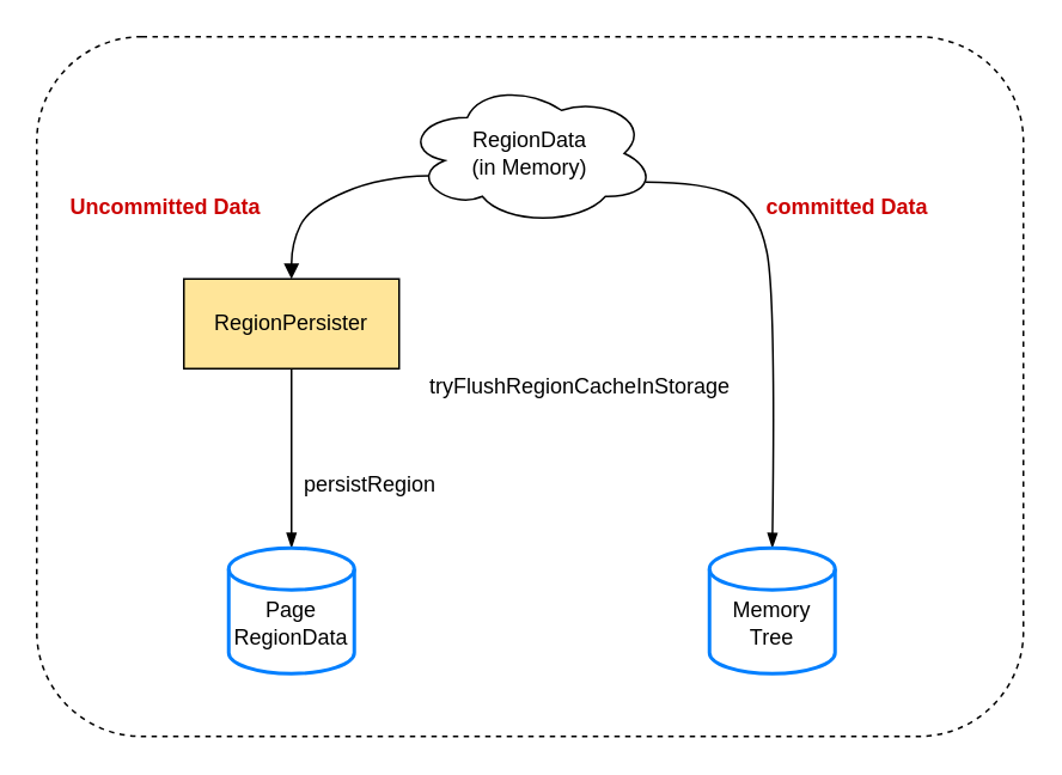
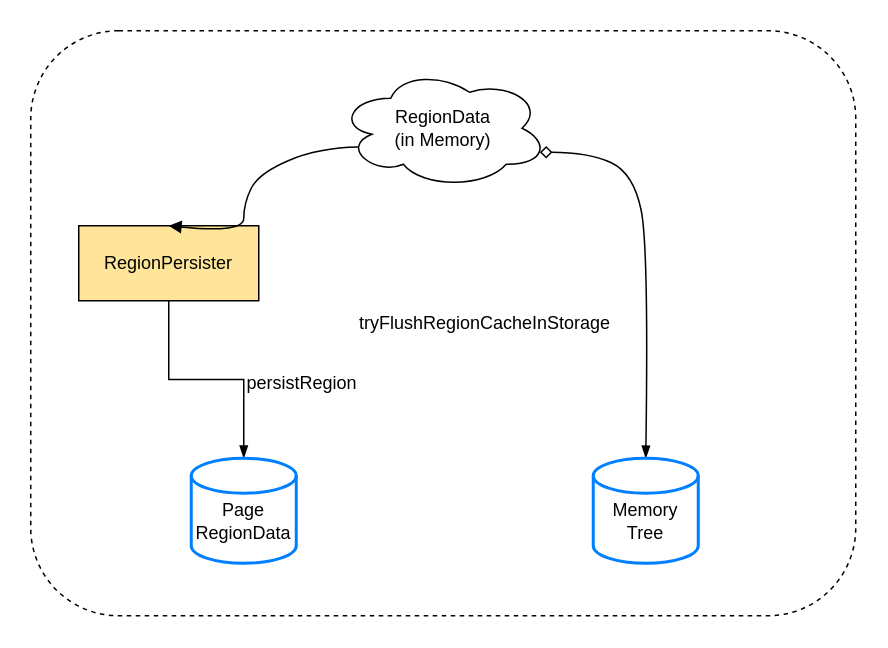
- <mxCell id="6" value="" style="curved=1;endArrow=none;html=1;startArrow=blockThin;startFill=1;endFill=0;entryX=0.96;entryY=0.7;entryDx=0;entryDy=0;entryPerimeter=0;exitX=0.5;exitY=0;exitDx=0;exitDy=0;exitPerimeter=0;" diagramCategory="general" diagramName="curved" edge="1" parent="1" source="8" target="2"><mxGeometry width="50" height="50" relative="1" as="geometry"><mxPoint x="432" y="305" as="sourcePoint" /><mxPoint x="462" y="115" as="targetPoint" /><Array as="points"><mxPoint x="432" y="165" /><mxPoint x="422" y="115" /><mxPoint x="392" y="101" /></Array></mxGeometry></mxCell>
+ <mxCell id="6" value="" style="curved=1;endArrow=diamond;html=1;startArrow=blockThin;startFill=1;endFill=0;entryX=0.96;entryY=0.7;entryDx=0;entryDy=0;entryPerimeter=0;exitX=0.5;exitY=0;exitDx=0;exitDy=0;exitPerimeter=0;" diagramCategory="general" diagramName="curved" edge="1" parent="1" source="8" target="2"><mxGeometry width="50" height="50" relative="1" as="geometry"><mxPoint x="432" y="305" as="sourcePoint" /><mxPoint x="462" y="115" as="targetPoint" /><Array as="points"><mxPoint x="432" y="165" /><mxPoint x="422" y="115" /><mxPoint x="392" y="101" /></Array></mxGeometry></mxCell>
- <mxCell id="9" value="&lt;font color=&quot;#cc0000&quot;&gt;&lt;b&gt;Uncommitted Data&lt;/b&gt;&lt;/font&gt;" style="text;html=1;strokeColor=none;fillColor=#ffffff;align=center;verticalAlign=middle;whiteSpace=wrap;rounded=0;" diagramCategory="general" diagramName="text" vertex="1" parent="1"><mxGeometry x="32" y="105" width="120" height="20" as="geometry" /></mxCell>
- <mxCell id="12" value="&lt;font color=&quot;#cc0000&quot;&gt;&lt;b&gt;committed Data&lt;/b&gt;&lt;/font&gt;" style="text;html=1;strokeColor=none;fillColor=none;align=center;verticalAlign=middle;whiteSpace=wrap;rounded=0;" diagramCategory="general" diagramName="text" vertex="1" parent="1"><mxGeometry x="412" y="105" width="120" height="20" as="geometry" /></mxCell>
- <mxCell id="4" value="RegionPersister" style="rounded=0;whiteSpace=wrap;html=1;fillColor=#FFE599;" diagramCategory="general" diagramName="Rectangle" vertex="1" parent="1"><mxGeometry x="102" y="155" width="120" height="50" as="geometry" /></mxCell>
+ <mxCell id="4" value="RegionPersister" style="rounded=0;whiteSpace=wrap;html=1;fillColor=#FFE599;" diagramCategory="general" diagramName="Rectangle" vertex="1" parent="1"><mxGeometry x="52" y="150" width="120" height="50" as="geometry" /></mxCell>
- <mxCell id="10" value="persistRegion" style="text;html=1;strokeColor=none;fillColor=none;align=center;verticalAlign=middle;whiteSpace=wrap;rounded=0;" diagramCategory="general" diagramName="text" vertex="1" parent="1"><mxGeometry x="155" y="260" width="102" height="20" as="geometry" /></mxCell>
+ <mxCell id="10" value="persistRegion" style="text;html=1;strokeColor=none;fillColor=none;align=center;verticalAlign=middle;whiteSpace=wrap;rounded=0;" diagramCategory="general" diagramName="text" vertex="1" parent="1"><mxGeometry x="150" y="245" width="102" height="20" as="geometry" /></mxCell>
